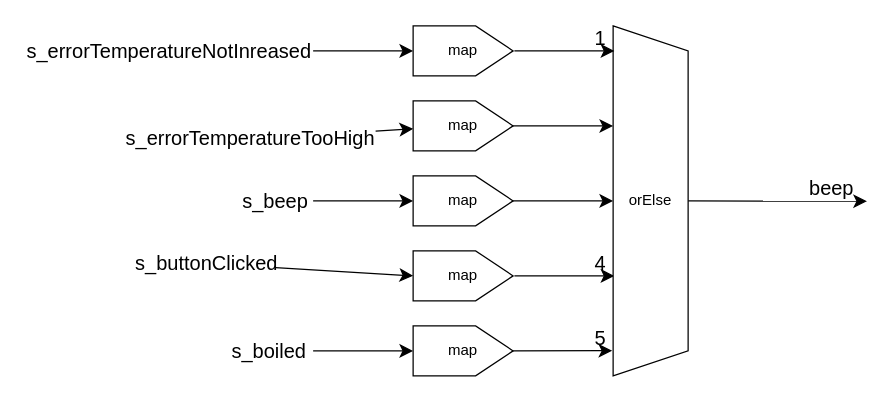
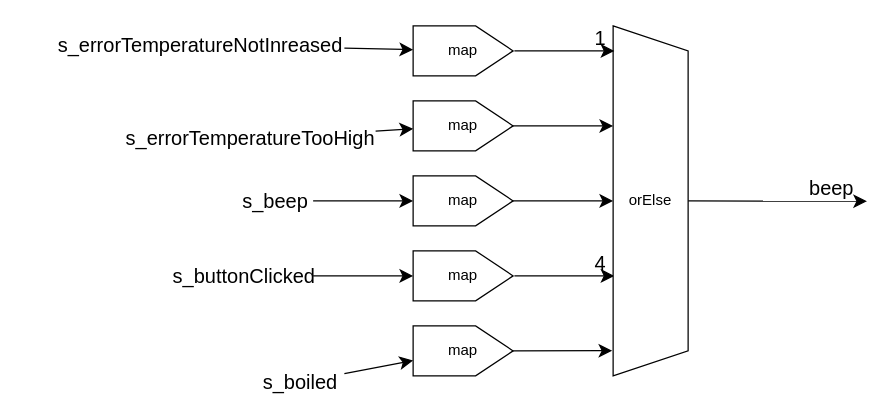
- <mxCell id="3" value="s_errorTemperatureNotInreased" style="text;html=1;align=center;verticalAlign=middle;whiteSpace=wrap;rounded=0;fontSize=16;" vertex="1" parent="1"><mxGeometry x="20" y="30" width="230" height="20" as="geometry" /></mxCell>
+ <mxCell id="3" value="s_errorTemperatureNotInreased" style="text;html=1;align=center;verticalAlign=middle;whiteSpace=wrap;rounded=0;fontSize=16;" vertex="1" parent="1"><mxGeometry x="45" y="25" width="230" height="20" as="geometry" /></mxCell>
- <mxCell id="9" value="s_buttonClicked" style="text;html=1;align=center;verticalAlign=middle;whiteSpace=wrap;rounded=0;fontSize=16;" vertex="1" parent="1"><mxGeometry x="110" y="200" width="110" height="20" as="geometry" /></mxCell>
+ <mxCell id="9" value="s_buttonClicked" style="text;html=1;align=center;verticalAlign=middle;whiteSpace=wrap;rounded=0;fontSize=16;" vertex="1" parent="1"><mxGeometry x="140" y="210" width="110" height="20" as="geometry" /></mxCell>
- <mxCell id="26" value="5" style="text;html=1;align=center;verticalAlign=middle;whiteSpace=wrap;rounded=0;fontSize=16;" vertex="1" parent="1"><mxGeometry x="470" y="260" width="20" height="20" as="geometry" /></mxCell>
- <mxCell id="11" value="s_boiled" style="text;html=1;align=center;verticalAlign=middle;whiteSpace=wrap;rounded=0;fontSize=16;" vertex="1" parent="1"><mxGeometry x="180" y="270" width="70" height="20" as="geometry" /></mxCell>
+ <mxCell id="11" value="s_boiled" style="text;html=1;align=center;verticalAlign=middle;whiteSpace=wrap;rounded=0;fontSize=16;" vertex="1" parent="1"><mxGeometry x="205" y="295" width="70" height="20" as="geometry" /></mxCell>
